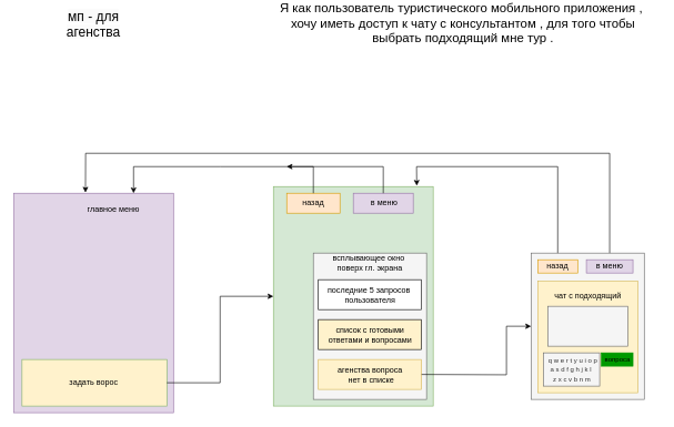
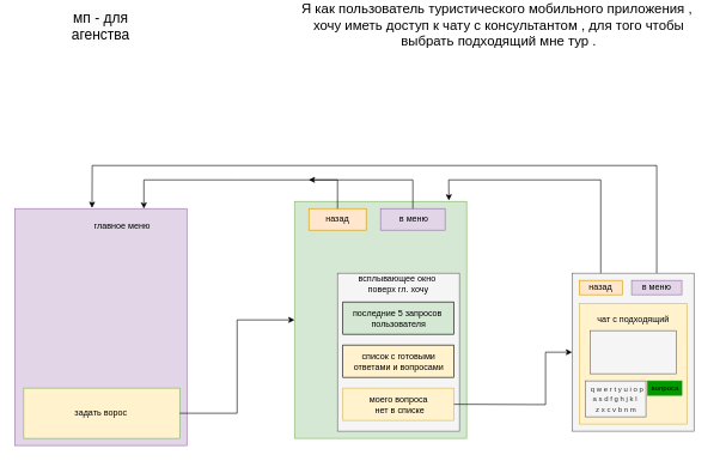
- <mxCell id="19" value="всплывающее окно&amp;nbsp;&lt;br&gt;поверх гл. экрана" style="text;html=1;align=center;verticalAlign=middle;whiteSpace=wrap;rounded=0;" vertex="1" parent="1"><mxGeometry x="470" y="380" width="170" height="30" as="geometry" /></mxCell>
+ <mxCell id="19" value="всплывающее окно&amp;nbsp;&lt;br&gt;поверх гл. хочу" style="text;html=1;align=center;verticalAlign=middle;whiteSpace=wrap;rounded=0;" vertex="1" parent="1"><mxGeometry x="470" y="380" width="170" height="30" as="geometry" /></mxCell>
- <mxCell id="20" value="последние 5 запросов&amp;nbsp;&lt;div&gt;пользователя&lt;/div&gt;" style="rounded=0;whiteSpace=wrap;html=1;" vertex="1" parent="1"><mxGeometry x="477.5" y="420" width="155" height="45" as="geometry" /></mxCell>
+ <mxCell id="20" value="последние 5 запросов&amp;nbsp;&lt;div&gt;пользователя&lt;/div&gt;" style="rounded=0;whiteSpace=wrap;html=1;fillColor=#d5e8d4;" vertex="1" parent="1"><mxGeometry x="477.5" y="420" width="155" height="45" as="geometry" /></mxCell>
- <mxCell id="22" value="агенства вопроса&lt;div&gt;&amp;nbsp;нет в списке&lt;/div&gt;" style="rounded=0;whiteSpace=wrap;html=1;fillColor=#fff2cc;strokeColor=#d6b656;" vertex="1" parent="1"><mxGeometry x="477.5" y="540" width="155" height="45" as="geometry" /></mxCell>
+ <mxCell id="22" value="моего вопроса&lt;div&gt;&amp;nbsp;нет в списке&lt;/div&gt;" style="rounded=0;whiteSpace=wrap;html=1;fillColor=#fff2cc;strokeColor=#d6b656;" vertex="1" parent="1"><mxGeometry x="477.5" y="540" width="155" height="45" as="geometry" /></mxCell>
